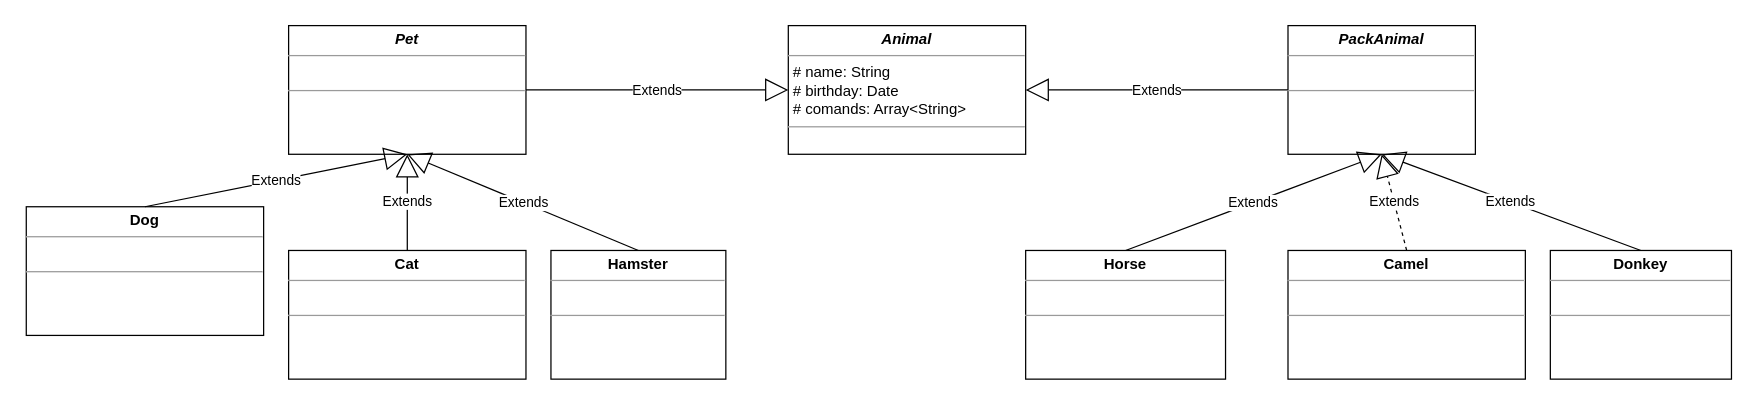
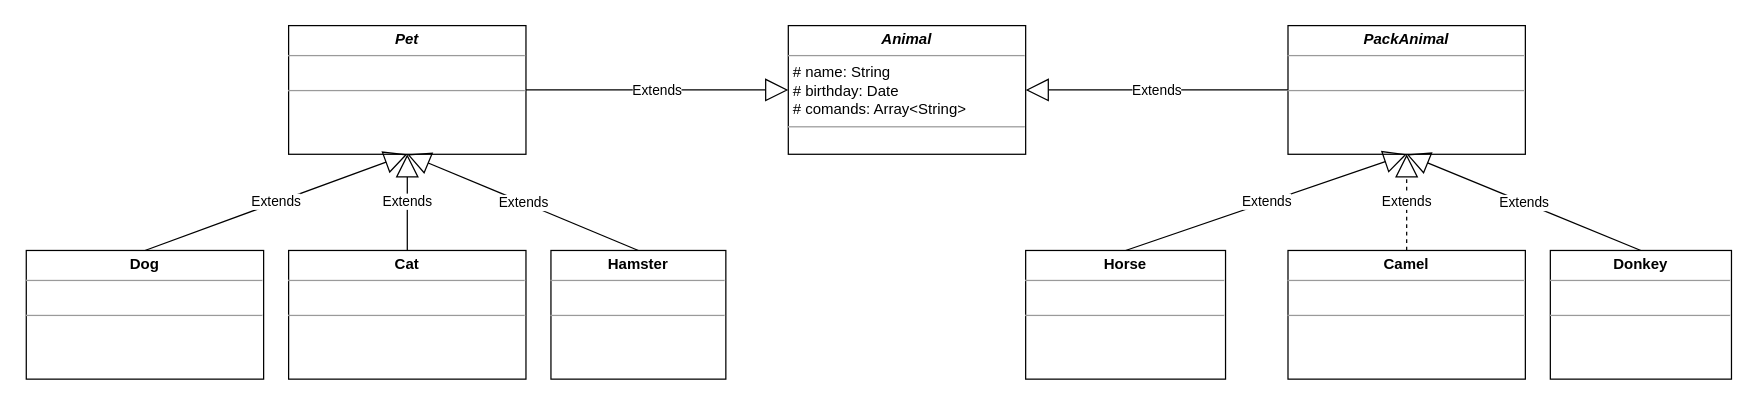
- <mxCell id="12" value="&lt;p style=&quot;margin:0px;margin-top:4px;text-align:center;&quot;&gt;&lt;b style=&quot;&quot;&gt;&lt;i&gt;PackAnimal&lt;/i&gt;&lt;/b&gt;&lt;/p&gt;&lt;hr size=&quot;1&quot;&gt;&lt;p style=&quot;margin:0px;margin-left:4px;&quot;&gt;&lt;br&gt;&lt;/p&gt;&lt;hr size=&quot;1&quot;&gt;&lt;p style=&quot;margin:0px;margin-left:4px;&quot;&gt;&lt;br&gt;&lt;/p&gt;" style="verticalAlign=top;align=left;overflow=fill;fontSize=12;fontFamily=Helvetica;html=1;rounded=0;shadow=0;comic=0;labelBackgroundColor=none;strokeWidth=1" vertex="1" parent="1"><mxGeometry x="1030" y="20" width="150" height="103" as="geometry" /></mxCell>
+ <mxCell id="12" value="&lt;p style=&quot;margin:0px;margin-top:4px;text-align:center;&quot;&gt;&lt;b style=&quot;&quot;&gt;&lt;i&gt;PackAnimal&lt;/i&gt;&lt;/b&gt;&lt;/p&gt;&lt;hr size=&quot;1&quot;&gt;&lt;p style=&quot;margin:0px;margin-left:4px;&quot;&gt;&lt;br&gt;&lt;/p&gt;&lt;hr size=&quot;1&quot;&gt;&lt;p style=&quot;margin:0px;margin-left:4px;&quot;&gt;&lt;br&gt;&lt;/p&gt;" style="verticalAlign=top;align=left;overflow=fill;fontSize=12;fontFamily=Helvetica;html=1;rounded=0;shadow=0;comic=0;labelBackgroundColor=none;strokeWidth=1" vertex="1" parent="1"><mxGeometry x="1030" y="20" width="190" height="103" as="geometry" /></mxCell>
- <mxCell id="6" value="&lt;p style=&quot;margin:0px;margin-top:4px;text-align:center;&quot;&gt;&lt;b&gt;Dog&lt;/b&gt;&lt;/p&gt;&lt;hr size=&quot;1&quot;&gt;&lt;p style=&quot;margin:0px;margin-left:4px;&quot;&gt;&lt;br&gt;&lt;/p&gt;&lt;hr size=&quot;1&quot;&gt;&lt;p style=&quot;margin:0px;margin-left:4px;&quot;&gt;&lt;br&gt;&lt;/p&gt;" style="verticalAlign=top;align=left;overflow=fill;fontSize=12;fontFamily=Helvetica;html=1;rounded=0;shadow=0;comic=0;labelBackgroundColor=none;strokeWidth=1" vertex="1" parent="1"><mxGeometry x="20" y="165" width="190" height="103" as="geometry" /></mxCell>
+ <mxCell id="6" value="&lt;p style=&quot;margin:0px;margin-top:4px;text-align:center;&quot;&gt;&lt;b&gt;Dog&lt;/b&gt;&lt;/p&gt;&lt;hr size=&quot;1&quot;&gt;&lt;p style=&quot;margin:0px;margin-left:4px;&quot;&gt;&lt;br&gt;&lt;/p&gt;&lt;hr size=&quot;1&quot;&gt;&lt;p style=&quot;margin:0px;margin-left:4px;&quot;&gt;&lt;br&gt;&lt;/p&gt;" style="verticalAlign=top;align=left;overflow=fill;fontSize=12;fontFamily=Helvetica;html=1;rounded=0;shadow=0;comic=0;labelBackgroundColor=none;strokeWidth=1" vertex="1" parent="1"><mxGeometry x="20" y="200" width="190" height="103" as="geometry" /></mxCell>
